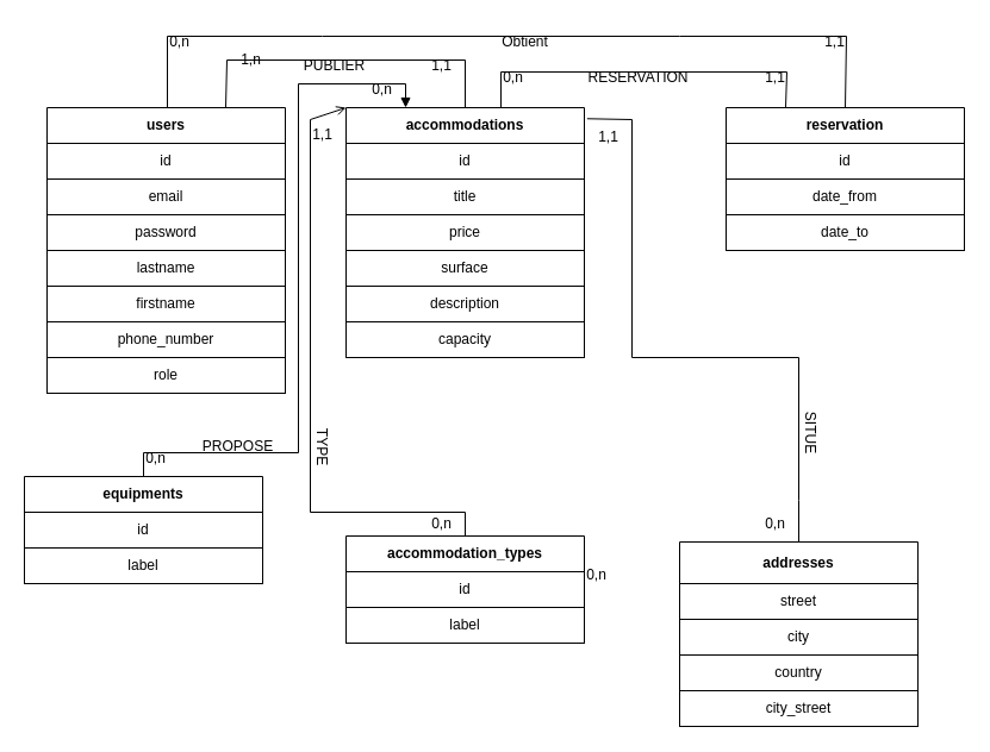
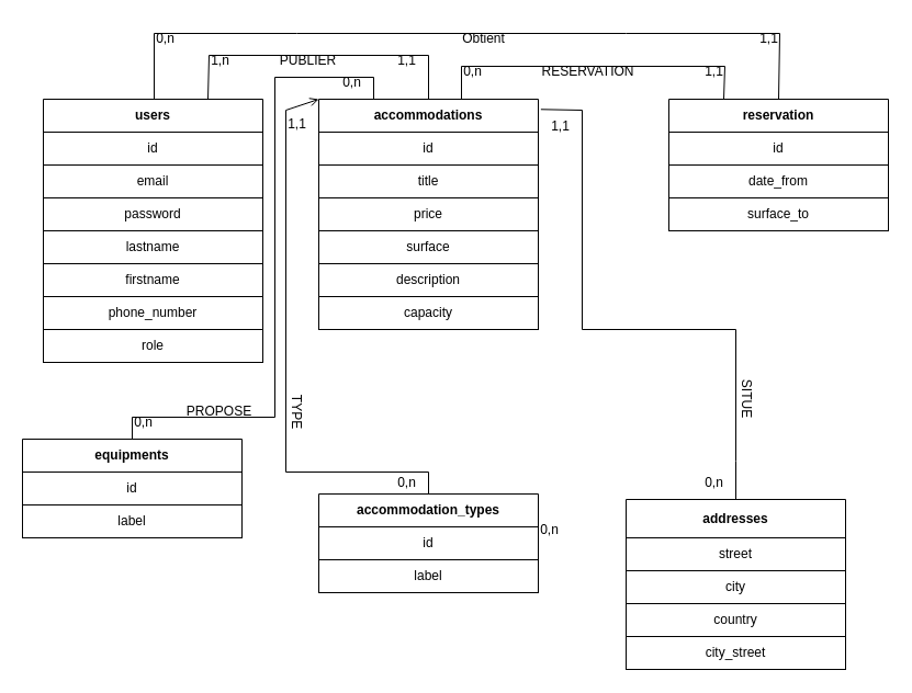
- <mxCell id="38" value="1,n" style="text;html=1;align=center;verticalAlign=middle;resizable=0;points=[];autosize=1;strokeColor=none;fillColor=none;" parent="1" vertex="1"><mxGeometry x="190" y="35" width="40" height="30" as="geometry" /></mxCell>
+ <mxCell id="38" value="1,n" style="text;html=1;align=center;verticalAlign=middle;resizable=0;points=[];autosize=1;strokeColor=none;fillColor=none;" parent="1" vertex="1"><mxGeometry x="180" y="40" width="40" height="30" as="geometry" /></mxCell>
- <mxCell id="34" value="" style="endArrow=block;html=1;rounded=0;exitX=0.5;exitY=0;exitDx=0;exitDy=0;entryX=0.25;entryY=0;entryDx=0;entryDy=0;" parent="1" source="21" target="10" edge="1"><mxGeometry width="50" height="50" relative="1" as="geometry"><mxPoint x="220" y="450" as="sourcePoint" /><mxPoint x="270" y="230" as="targetPoint" /><Array as="points"><mxPoint x="120" y="380" /><mxPoint x="250" y="380" /><mxPoint x="250" y="70" /><mxPoint x="340" y="70" /></Array></mxGeometry></mxCell>
+ <mxCell id="34" value="" style="endArrow=none;html=1;rounded=0;exitX=0.5;exitY=0;exitDx=0;exitDy=0;entryX=0.25;entryY=0;entryDx=0;entryDy=0;" parent="1" source="21" target="10" edge="1"><mxGeometry width="50" height="50" relative="1" as="geometry"><mxPoint x="220" y="450" as="sourcePoint" /><mxPoint x="270" y="230" as="targetPoint" /><Array as="points"><mxPoint x="120" y="380" /><mxPoint x="250" y="380" /><mxPoint x="250" y="70" /><mxPoint x="340" y="70" /></Array></mxGeometry></mxCell>
- <mxCell id="19" value="date_to" style="whiteSpace=wrap;html=1;gradientColor=none;" parent="17" vertex="1"><mxGeometry y="90" width="200" height="30" as="geometry" /></mxCell>
+ <mxCell id="19" value="surface_to" style="whiteSpace=wrap;html=1;gradientColor=none;" parent="17" vertex="1"><mxGeometry y="90" width="200" height="30" as="geometry" /></mxCell>
